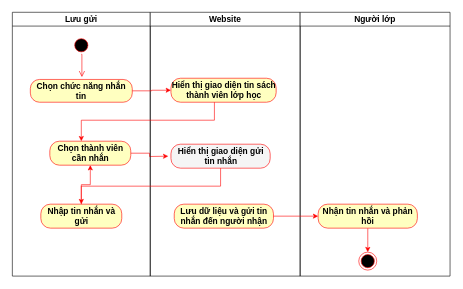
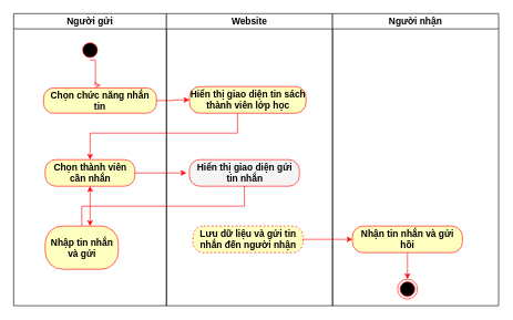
- <mxCell id="2" value="Lưu gửi" style="swimlane;whiteSpace=wrap;fontStyle=1;fontSize=14;" vertex="1" parent="1"><mxGeometry x="20" y="20" width="230" height="440" as="geometry" /></mxCell>
+ <mxCell id="2" value="Người gửi" style="swimlane;whiteSpace=wrap;fontStyle=1;fontSize=14;" vertex="1" parent="1"><mxGeometry x="20" y="20" width="230" height="440" as="geometry" /></mxCell>
- <mxCell id="17" value="Người lớp" style="swimlane;whiteSpace=wrap;fontStyle=1;fontSize=14;" vertex="1" parent="1"><mxGeometry x="500" y="20" width="250" height="440" as="geometry" /></mxCell>
+ <mxCell id="17" value="Người nhận" style="swimlane;whiteSpace=wrap;fontStyle=1;fontSize=14;" vertex="1" parent="1"><mxGeometry x="500" y="20" width="250" height="440" as="geometry" /></mxCell>
- <mxCell id="5" value="&lt;span style=&quot;font-size: 14px;&quot;&gt;Chọn chức năng nhắn tin&lt;/span&gt;" style="rounded=1;whiteSpace=wrap;html=1;arcSize=40;fontColor=#000000;fillColor=#ffffc0;strokeColor=#ff0000;fontStyle=1;fontSize=14;" vertex="1" parent="2"><mxGeometry x="30" y="112" width="170" height="38" as="geometry" /></mxCell>
+ <mxCell id="5" value="&lt;span style=&quot;font-size: 14px;&quot;&gt;Chọn chức năng nhắn tin&lt;/span&gt;" style="rounded=1;whiteSpace=wrap;html=1;arcSize=40;fontColor=#000000;fillColor=#ffffc0;strokeColor=#ff0000;fontStyle=1;fontSize=14;" vertex="1" parent="2"><mxGeometry x="45" y="112" width="170" height="38" as="geometry" /></mxCell>
- <mxCell id="7" value="Chọn thành viên cần nhắn" style="rounded=1;whiteSpace=wrap;html=1;arcSize=40;fontColor=#000000;fillColor=#ffffc0;strokeColor=#ff0000;fontStyle=1;fontSize=14;" vertex="1" parent="2"><mxGeometry x="62.5" y="215" width="135" height="40" as="geometry" /></mxCell>
+ <mxCell id="7" value="Chọn thành viên cần nhắn" style="rounded=1;whiteSpace=wrap;html=1;arcSize=40;fontColor=#000000;fillColor=#ffffc0;strokeColor=#ff0000;fontStyle=1;fontSize=14;" vertex="1" parent="2"><mxGeometry x="47.5" y="220" width="135" height="40" as="geometry" /></mxCell>
- <mxCell id="8" value="Nhập tin nhắn và gửi" style="rounded=1;whiteSpace=wrap;html=1;arcSize=40;fontColor=#000000;fillColor=#ffffc0;strokeColor=#ff0000;fontStyle=1;fontSize=14;" vertex="1" parent="2"><mxGeometry x="47.5" y="320" width="135" height="40" as="geometry" /></mxCell>
+ <mxCell id="8" value="Nhập tin nhắn và gửi" style="rounded=1;whiteSpace=wrap;html=1;arcSize=40;fontColor=#000000;fillColor=#ffffc0;strokeColor=#ff0000;fontStyle=1;fontSize=14;" vertex="1" parent="2"><mxGeometry x="47.5" y="320" width="110" height="65" as="geometry" /></mxCell>
- <mxCell id="12" value="Lưu dữ liệu và gửi tin nhắn đến người nhận" style="rounded=1;whiteSpace=wrap;html=1;arcSize=40;fontColor=#000000;fillColor=#ffffc0;strokeColor=#ff0000;fontStyle=1;fontSize=14;" vertex="1" parent="9"><mxGeometry x="40" y="320" width="165.5" height="40" as="geometry" /></mxCell>
+ <mxCell id="12" value="Lưu dữ liệu và gửi tin nhắn đến người nhận" style="rounded=1;whiteSpace=wrap;html=1;arcSize=40;fontColor=#000000;fillColor=#ffffc0;strokeColor=#ff0000;fontStyle=1;fontSize=14;dashed=1;" vertex="1" parent="9"><mxGeometry x="40" y="320" width="165.5" height="40" as="geometry" /></mxCell>
- <mxCell id="19" value="Nhận tin nhắn và phản hồi" style="rounded=1;whiteSpace=wrap;html=1;arcSize=40;fontColor=#000000;fillColor=#ffffc0;strokeColor=#ff0000;fontStyle=1;fontSize=14;" vertex="1" parent="17"><mxGeometry x="30" y="320" width="165.5" height="40" as="geometry" /></mxCell>
+ <mxCell id="19" value="Nhận tin nhắn và gửi hồi" style="rounded=1;whiteSpace=wrap;html=1;arcSize=40;fontColor=#000000;fillColor=#ffffc0;strokeColor=#ff0000;fontStyle=1;fontSize=14;" vertex="1" parent="17"><mxGeometry x="30" y="320" width="165.5" height="40" as="geometry" /></mxCell>
